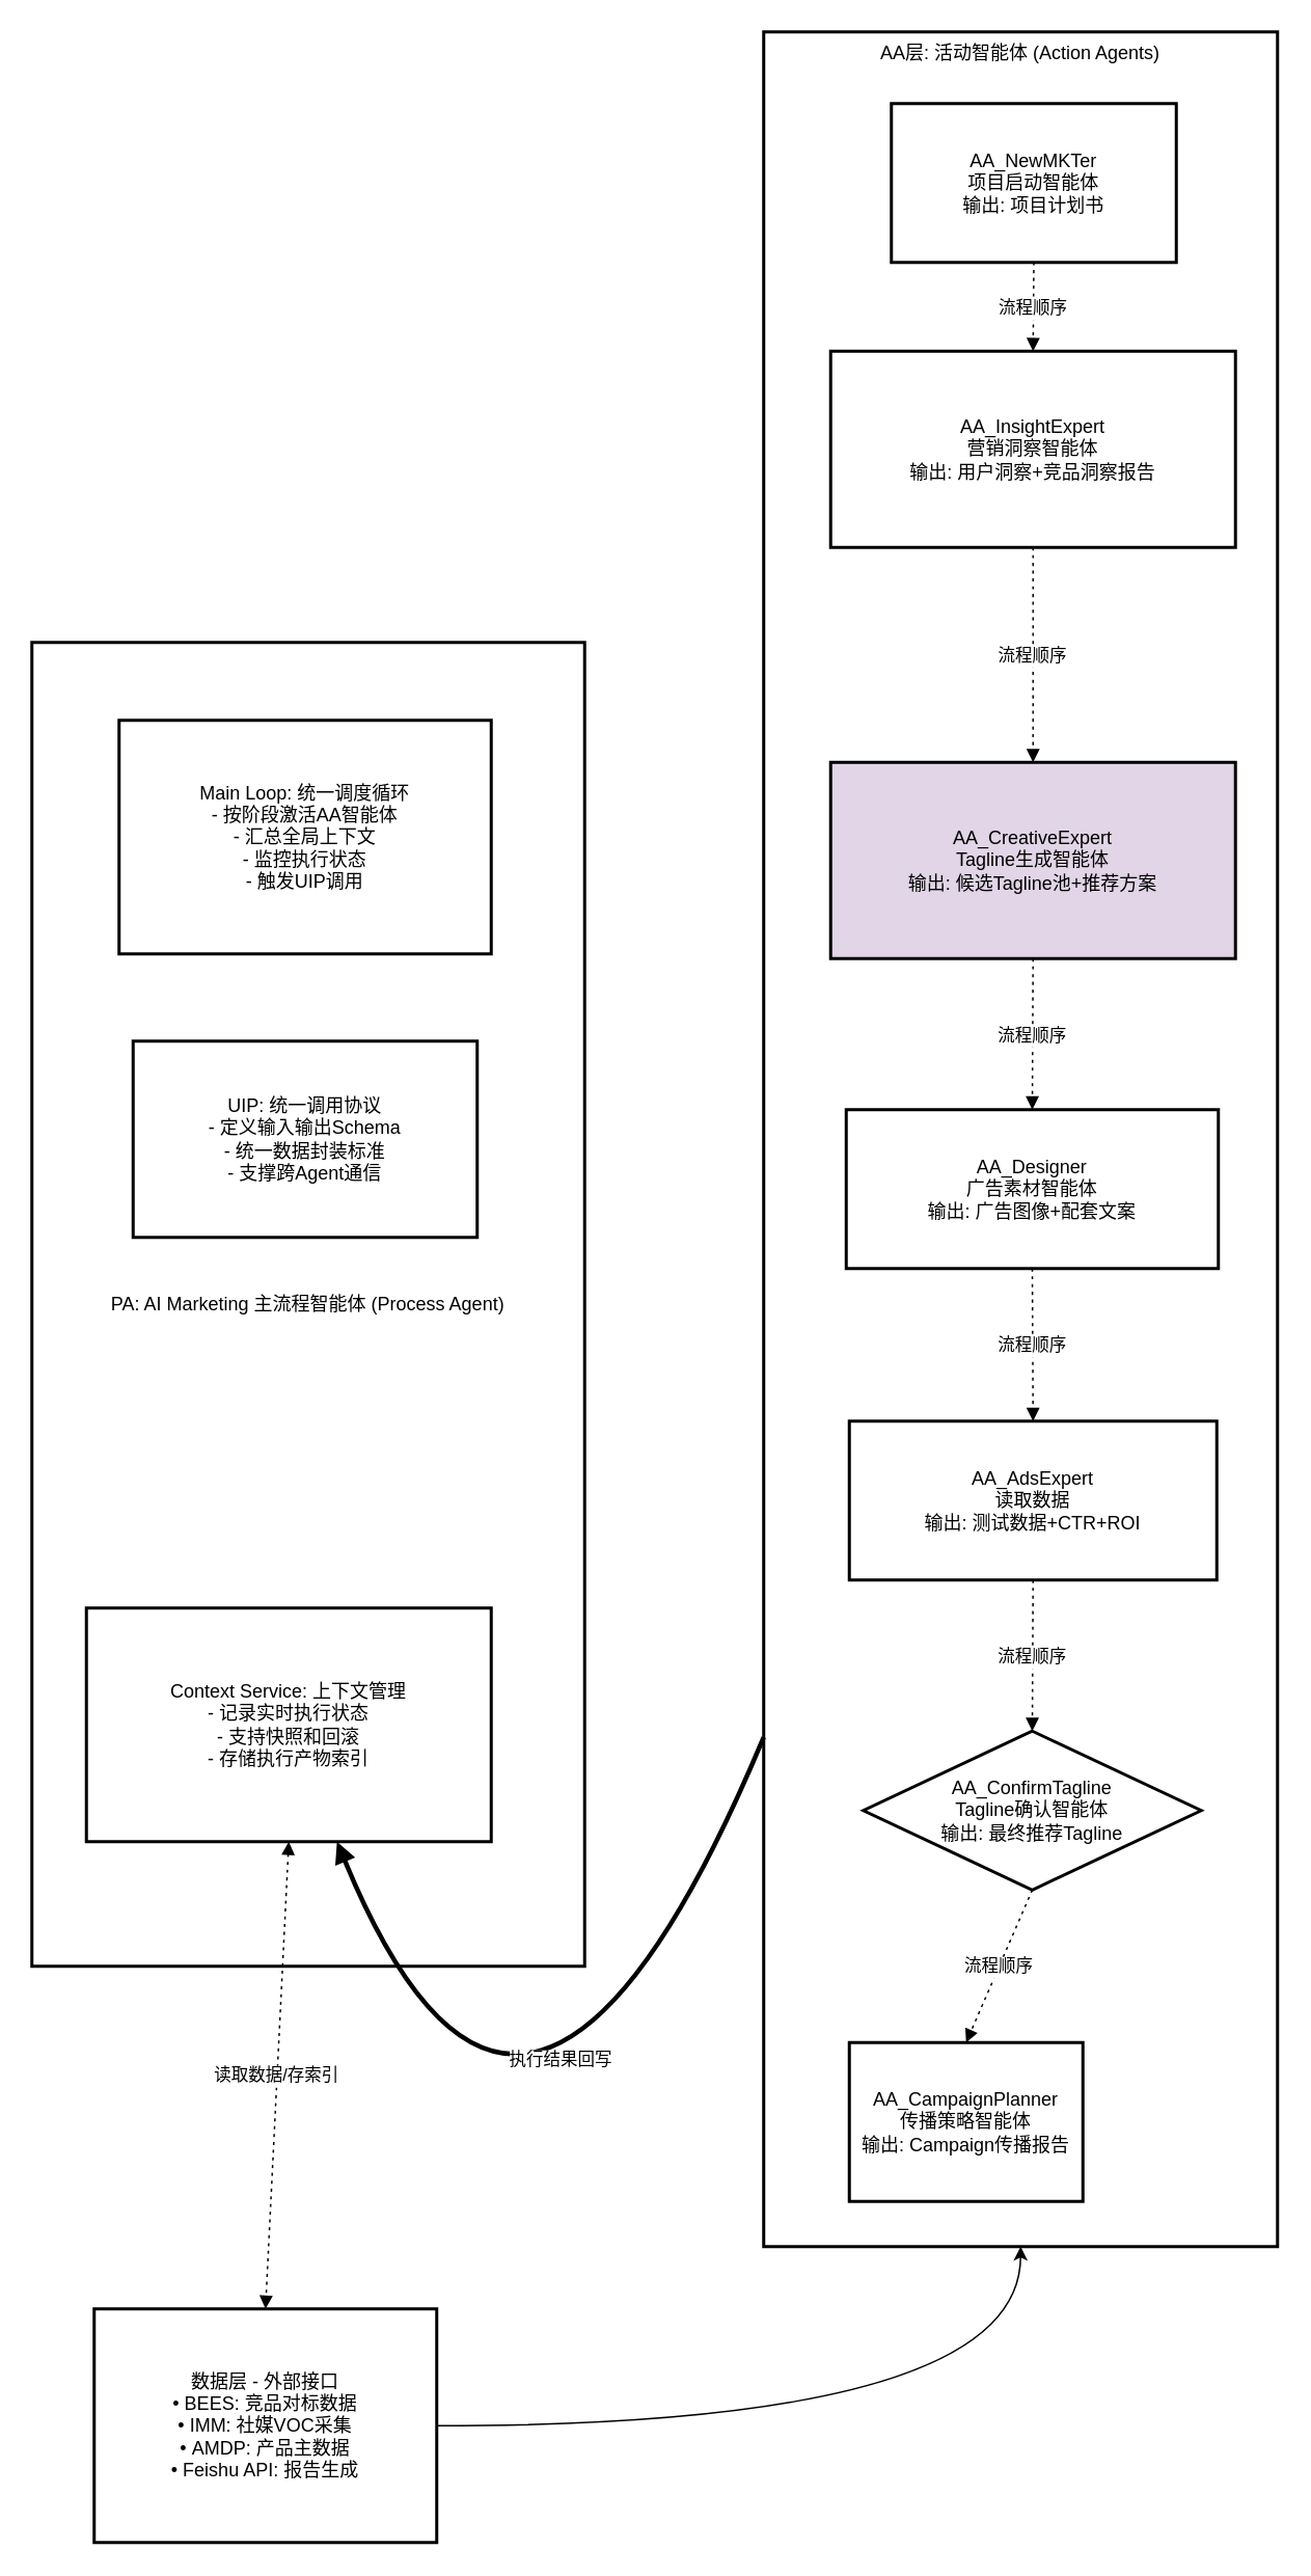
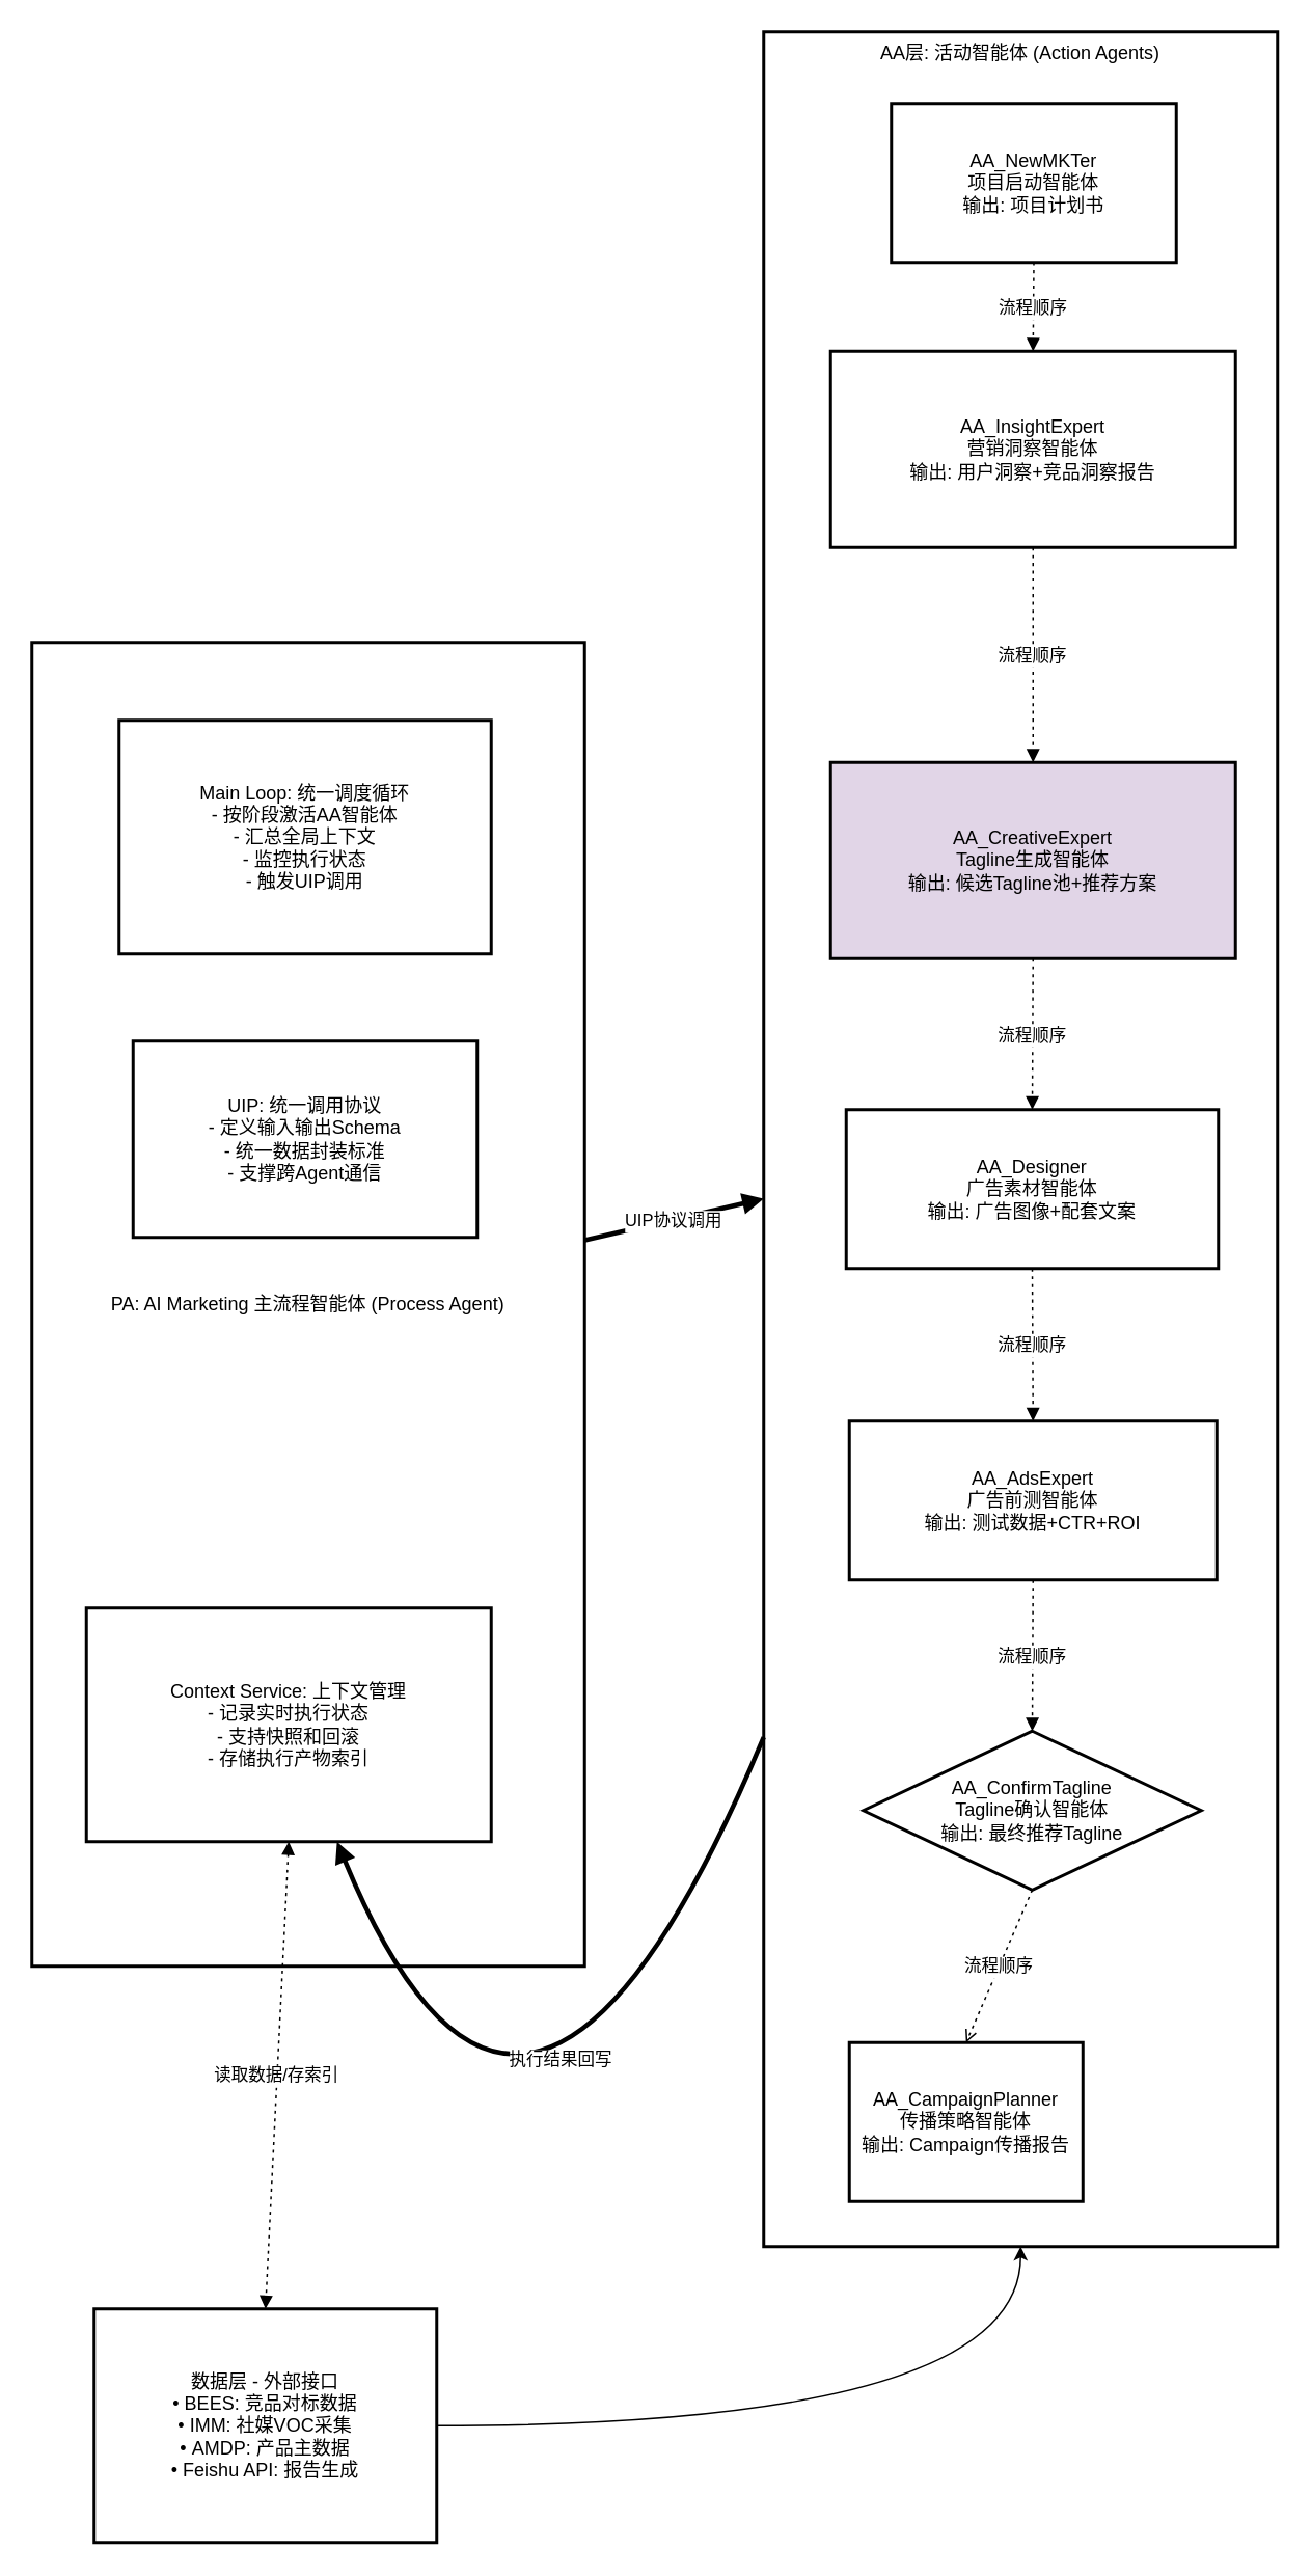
+ <mxCell id="23" value="UIP协议调用" style="curved=1;startArrow=none;endArrow=block;strokeWidth=3;rounded=0;" edge="1" parent="1" source="16" target="2"><mxGeometry relative="1" as="geometry"><Array as="points" /></mxGeometry></mxCell>
- <mxCell id="7" value="AA_AdsExpert&#10;读取数据&#10;输出: 测试数据+CTR+ROI" style="whiteSpace=wrap;strokeWidth=2;" vertex="1" parent="2"><mxGeometry x="55" y="892" width="236" height="102" as="geometry" /></mxCell>
+ <mxCell id="7" value="AA_AdsExpert&#10;广告前测智能体&#10;输出: 测试数据+CTR+ROI" style="whiteSpace=wrap;strokeWidth=2;" vertex="1" parent="2"><mxGeometry x="55" y="892" width="236" height="102" as="geometry" /></mxCell>
- <mxCell id="15" value="流程顺序" style="curved=1;dashed=1;dashPattern=2 3;startArrow=none;endArrow=block;exitX=0.5;exitY=1;entryX=0.5;entryY=0;rounded=0;" edge="1" parent="2" source="8" target="9"><mxGeometry relative="1" as="geometry"><Array as="points" /></mxGeometry></mxCell>
+ <mxCell id="15" value="流程顺序" style="curved=1;dashed=1;dashPattern=2 3;startArrow=none;endArrow=open;exitX=0.5;exitY=1;entryX=0.5;entryY=0;rounded=0;" edge="1" parent="2" source="8" target="9"><mxGeometry relative="1" as="geometry"><Array as="points" /></mxGeometry></mxCell>
